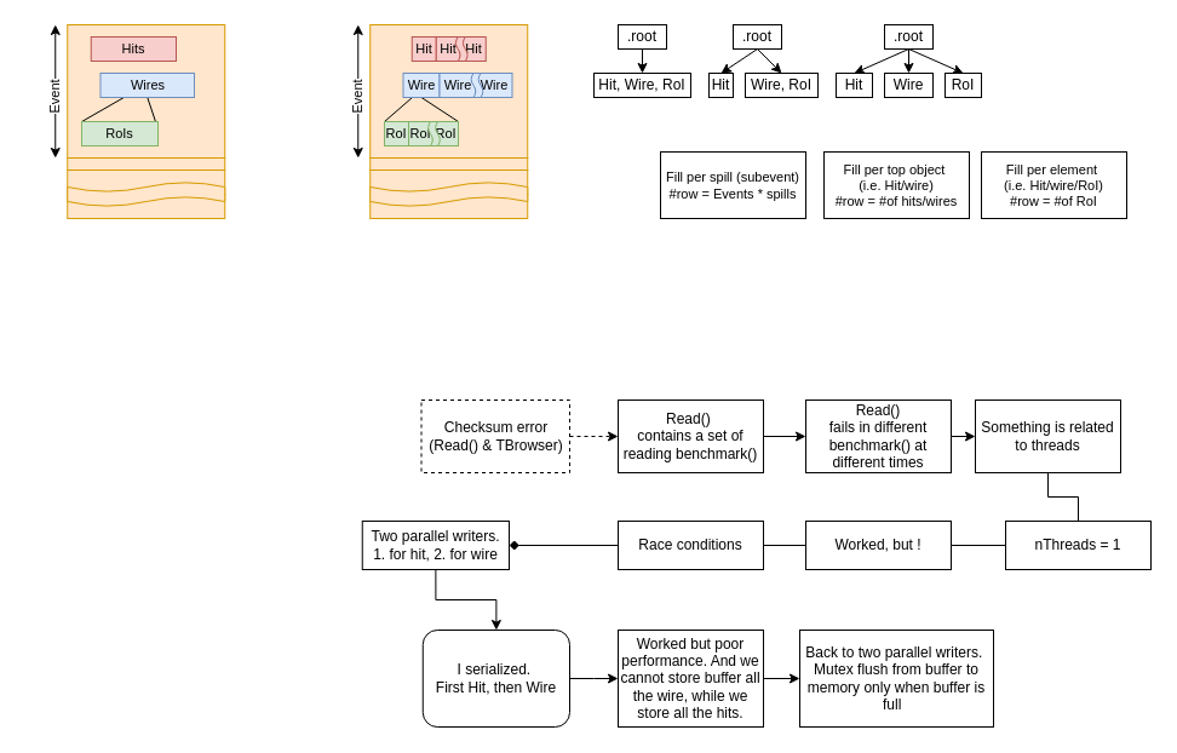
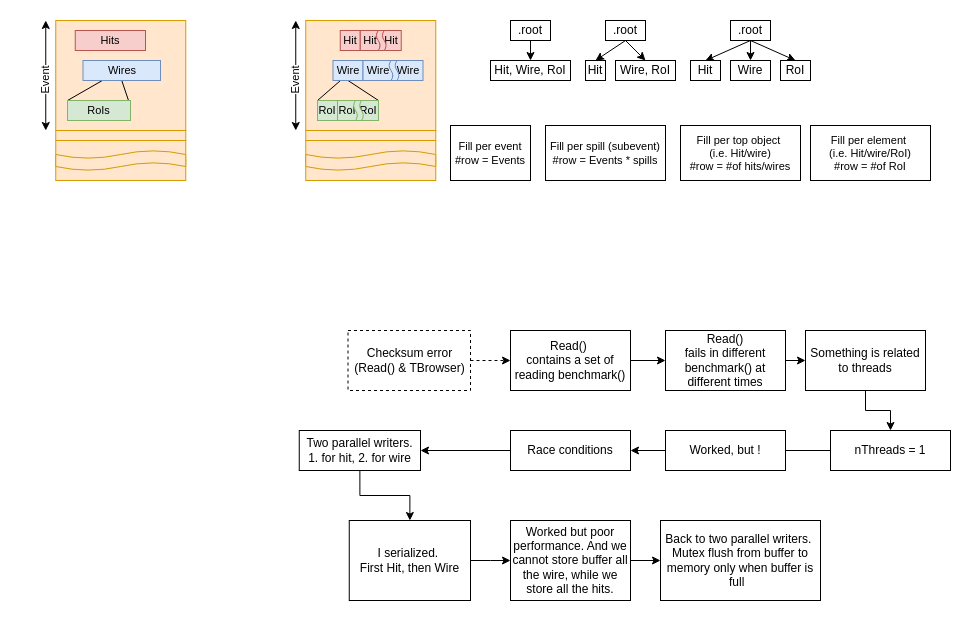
+ <mxCell id="38" value="&lt;div&gt;Fill per event&lt;/div&gt;#row = Events" style="rounded=0;whiteSpace=wrap;html=1;fontFamily=Helvetica;fontSize=11;fontColor=default;labelBackgroundColor=default;" parent="1" vertex="1"><mxGeometry x="450" y="125" width="80" height="55" as="geometry" /></mxCell>
- <mxCell id="60" style="edgeStyle=orthogonalEdgeStyle;rounded=0;orthogonalLoop=1;jettySize=auto;html=1;exitX=0.5;exitY=1;exitDx=0;exitDy=0;entryX=0.5;entryY=0;entryDx=0;entryDy=0;endArrow=none;" edge="1" parent="1" source="61" target="63"><mxGeometry relative="1" as="geometry" /></mxCell>
+ <mxCell id="60" style="edgeStyle=orthogonalEdgeStyle;rounded=0;orthogonalLoop=1;jettySize=auto;html=1;exitX=0.5;exitY=1;exitDx=0;exitDy=0;entryX=0.5;entryY=0;entryDx=0;entryDy=0;" edge="1" parent="1" source="61" target="63"><mxGeometry relative="1" as="geometry" /></mxCell>
- <mxCell id="66" style="edgeStyle=orthogonalEdgeStyle;rounded=0;orthogonalLoop=1;jettySize=auto;html=1;exitX=0;exitY=0.5;exitDx=0;exitDy=0;entryX=1;entryY=0.5;entryDx=0;entryDy=0;endArrow=diamond;" edge="1" parent="1" source="67" target="69"><mxGeometry relative="1" as="geometry" /></mxCell>
+ <mxCell id="66" style="edgeStyle=orthogonalEdgeStyle;rounded=0;orthogonalLoop=1;jettySize=auto;html=1;exitX=0;exitY=0.5;exitDx=0;exitDy=0;entryX=1;entryY=0.5;entryDx=0;entryDy=0;" edge="1" parent="1" source="67" target="69"><mxGeometry relative="1" as="geometry" /></mxCell>
- <mxCell id="64" style="edgeStyle=orthogonalEdgeStyle;rounded=0;orthogonalLoop=1;jettySize=auto;html=1;exitX=0;exitY=0.5;exitDx=0;exitDy=0;entryX=1;entryY=0.5;entryDx=0;entryDy=0;endArrow=none;" edge="1" parent="1" source="65" target="67"><mxGeometry relative="1" as="geometry" /></mxCell>
+ <mxCell id="64" style="edgeStyle=orthogonalEdgeStyle;rounded=0;orthogonalLoop=1;jettySize=auto;html=1;exitX=0;exitY=0.5;exitDx=0;exitDy=0;entryX=1;entryY=0.5;entryDx=0;entryDy=0;" edge="1" parent="1" source="65" target="67"><mxGeometry relative="1" as="geometry" /></mxCell>
- <mxCell id="71" value="I serialized.&amp;nbsp;&lt;div&gt;First Hit, then Wire&lt;/div&gt;" style="whiteSpace=wrap;html=1;rounded=1;" vertex="1" parent="1"><mxGeometry x="348.75" y="520" width="121.25" height="80" as="geometry" /></mxCell>
+ <mxCell id="71" value="I serialized.&amp;nbsp;&lt;div&gt;First Hit, then Wire&lt;/div&gt;" style="rounded=0;whiteSpace=wrap;html=1;" vertex="1" parent="1"><mxGeometry x="348.75" y="520" width="121.25" height="80" as="geometry" /></mxCell>
